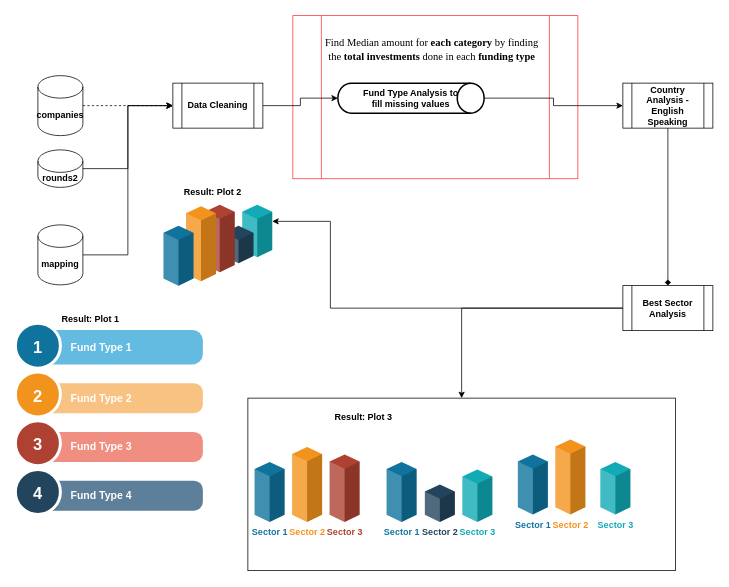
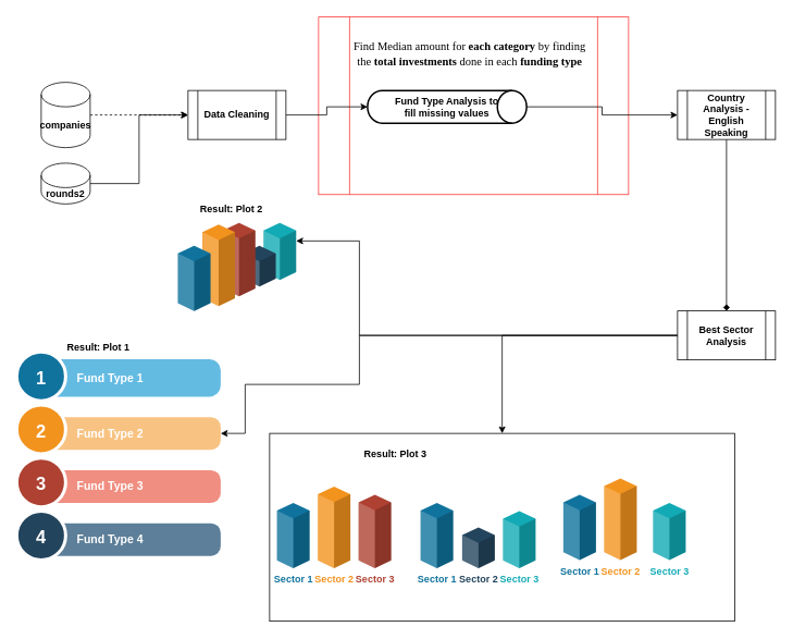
- <mxCell id="8" style="edgeStyle=orthogonalEdgeStyle;rounded=0;orthogonalLoop=1;jettySize=auto;html=1;exitX=1;exitY=0.5;exitDx=0;exitDy=0;exitPerimeter=0;entryX=0;entryY=0.5;entryDx=0;entryDy=0;" edge="1" parent="1" source="9" target="11"><mxGeometry relative="1" as="geometry" /></mxCell>
- <mxCell id="9" value="&lt;b&gt;mapping&lt;/b&gt;" style="shape=cylinder3;whiteSpace=wrap;html=1;boundedLbl=1;backgroundOutline=1;size=15;" vertex="1" parent="1"><mxGeometry x="50" y="299" width="60" height="80" as="geometry" /></mxCell>
+ <mxCell id="14" style="edgeStyle=orthogonalEdgeStyle;rounded=0;orthogonalLoop=1;jettySize=auto;html=1;exitX=0;exitY=0.5;exitDx=0;exitDy=0;entryX=1;entryY=0.5;entryDx=0;entryDy=0;" edge="1" parent="1" source="17" target="28"><mxGeometry relative="1" as="geometry"><Array as="points"><mxPoint x="440" y="410" /><mxPoint x="440" y="470" /><mxPoint x="300" y="470" /><mxPoint x="300" y="530" /></Array></mxGeometry></mxCell>
